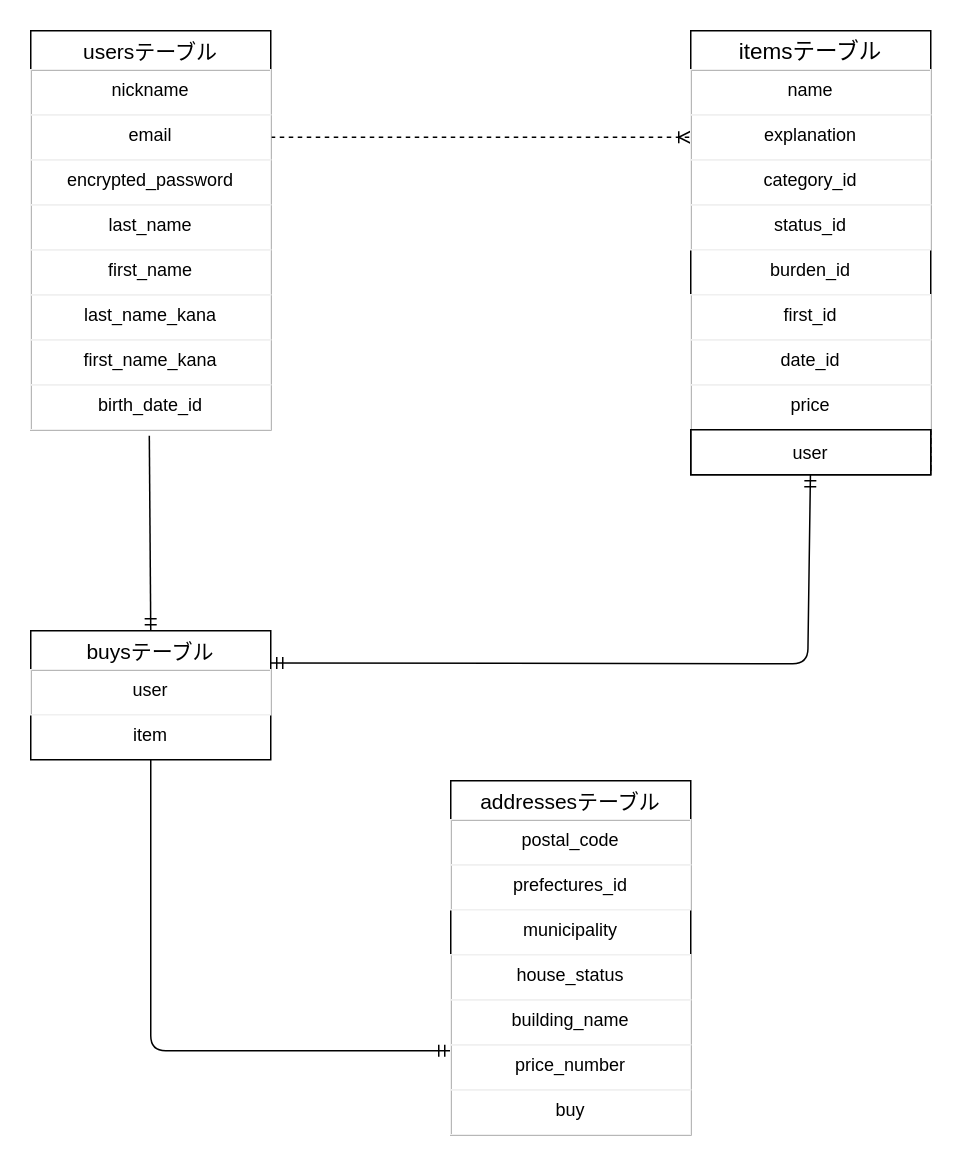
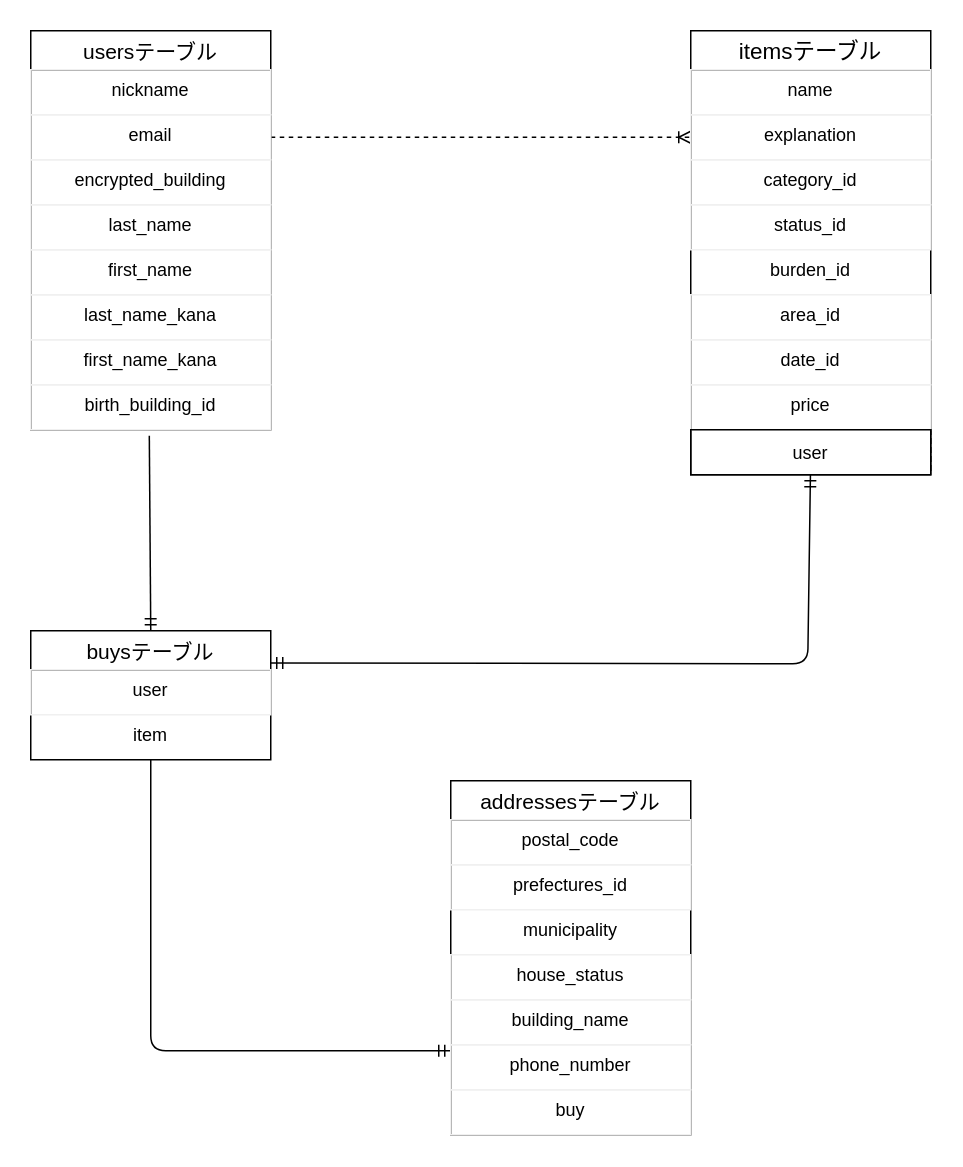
- <mxCell id="10" value="encrypted_password" style="text;fillColor=none;spacingLeft=4;spacingRight=4;overflow=hidden;rotatable=0;points=[[0,0.5],[1,0.5]];portConstraint=eastwest;fontSize=12;align=center;strokeColor=#f0f0f0;" parent="7" vertex="1"><mxGeometry y="86" width="160" height="30" as="geometry" /></mxCell>
+ <mxCell id="10" value="encrypted_building" style="text;fillColor=none;spacingLeft=4;spacingRight=4;overflow=hidden;rotatable=0;points=[[0,0.5],[1,0.5]];portConstraint=eastwest;fontSize=12;align=center;strokeColor=#f0f0f0;" parent="7" vertex="1"><mxGeometry y="86" width="160" height="30" as="geometry" /></mxCell>
- <mxCell id="25" value="first_id" style="text;fillColor=none;spacingLeft=4;spacingRight=4;overflow=hidden;rotatable=0;points=[[0,0.5],[1,0.5]];portConstraint=eastwest;fontSize=12;strokeColor=#f0f0f0;align=center;" parent="19" vertex="1"><mxGeometry y="176" width="160" height="30" as="geometry" /></mxCell>
+ <mxCell id="25" value="area_id" style="text;fillColor=none;spacingLeft=4;spacingRight=4;overflow=hidden;rotatable=0;points=[[0,0.5],[1,0.5]];portConstraint=eastwest;fontSize=12;strokeColor=#f0f0f0;align=center;" parent="19" vertex="1"><mxGeometry y="176" width="160" height="30" as="geometry" /></mxCell>
- <mxCell id="15" value="birth_date_id" style="text;fillColor=none;spacingLeft=4;spacingRight=4;overflow=hidden;rotatable=0;points=[[0,0.5],[1,0.5]];portConstraint=eastwest;fontSize=12;strokeColor=#f0f0f0;align=center;" parent="7" vertex="1"><mxGeometry y="236" width="160" height="30" as="geometry" /></mxCell>
+ <mxCell id="15" value="birth_building_id" style="text;fillColor=none;spacingLeft=4;spacingRight=4;overflow=hidden;rotatable=0;points=[[0,0.5],[1,0.5]];portConstraint=eastwest;fontSize=12;strokeColor=#f0f0f0;align=center;" parent="7" vertex="1"><mxGeometry y="236" width="160" height="30" as="geometry" /></mxCell>
- <mxCell id="36" value="price_number" style="text;fillColor=none;spacingLeft=4;spacingRight=4;overflow=hidden;rotatable=0;points=[[0,0.5],[1,0.5]];portConstraint=eastwest;fontSize=12;strokeColor=#f0f0f0;align=center;" parent="30" vertex="1"><mxGeometry y="176" width="160" height="30" as="geometry" /></mxCell>
+ <mxCell id="36" value="phone_number" style="text;fillColor=none;spacingLeft=4;spacingRight=4;overflow=hidden;rotatable=0;points=[[0,0.5],[1,0.5]];portConstraint=eastwest;fontSize=12;strokeColor=#f0f0f0;align=center;" parent="30" vertex="1"><mxGeometry y="176" width="160" height="30" as="geometry" /></mxCell>
